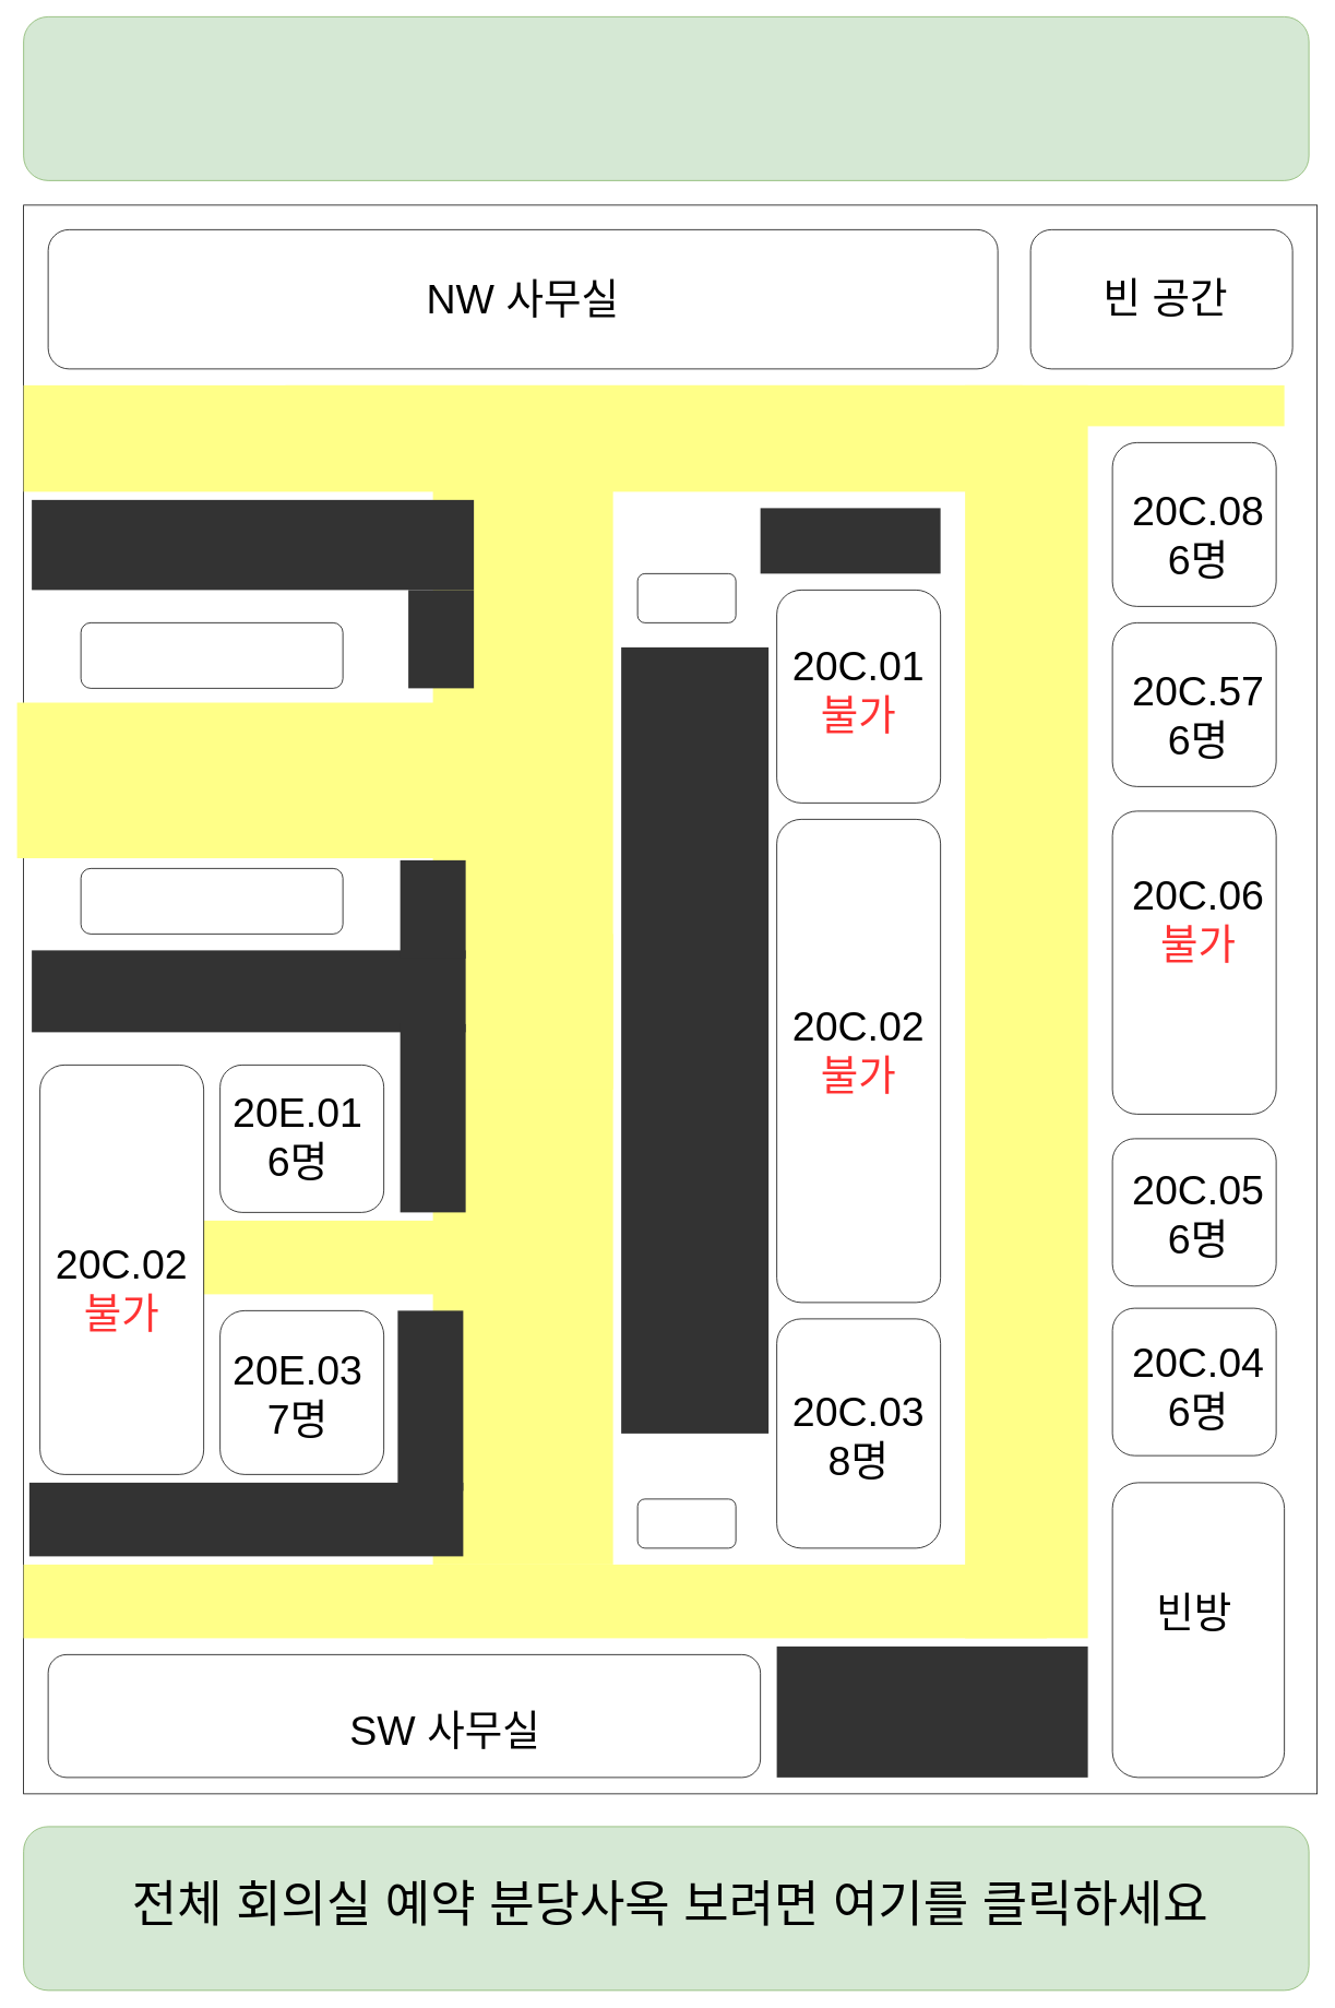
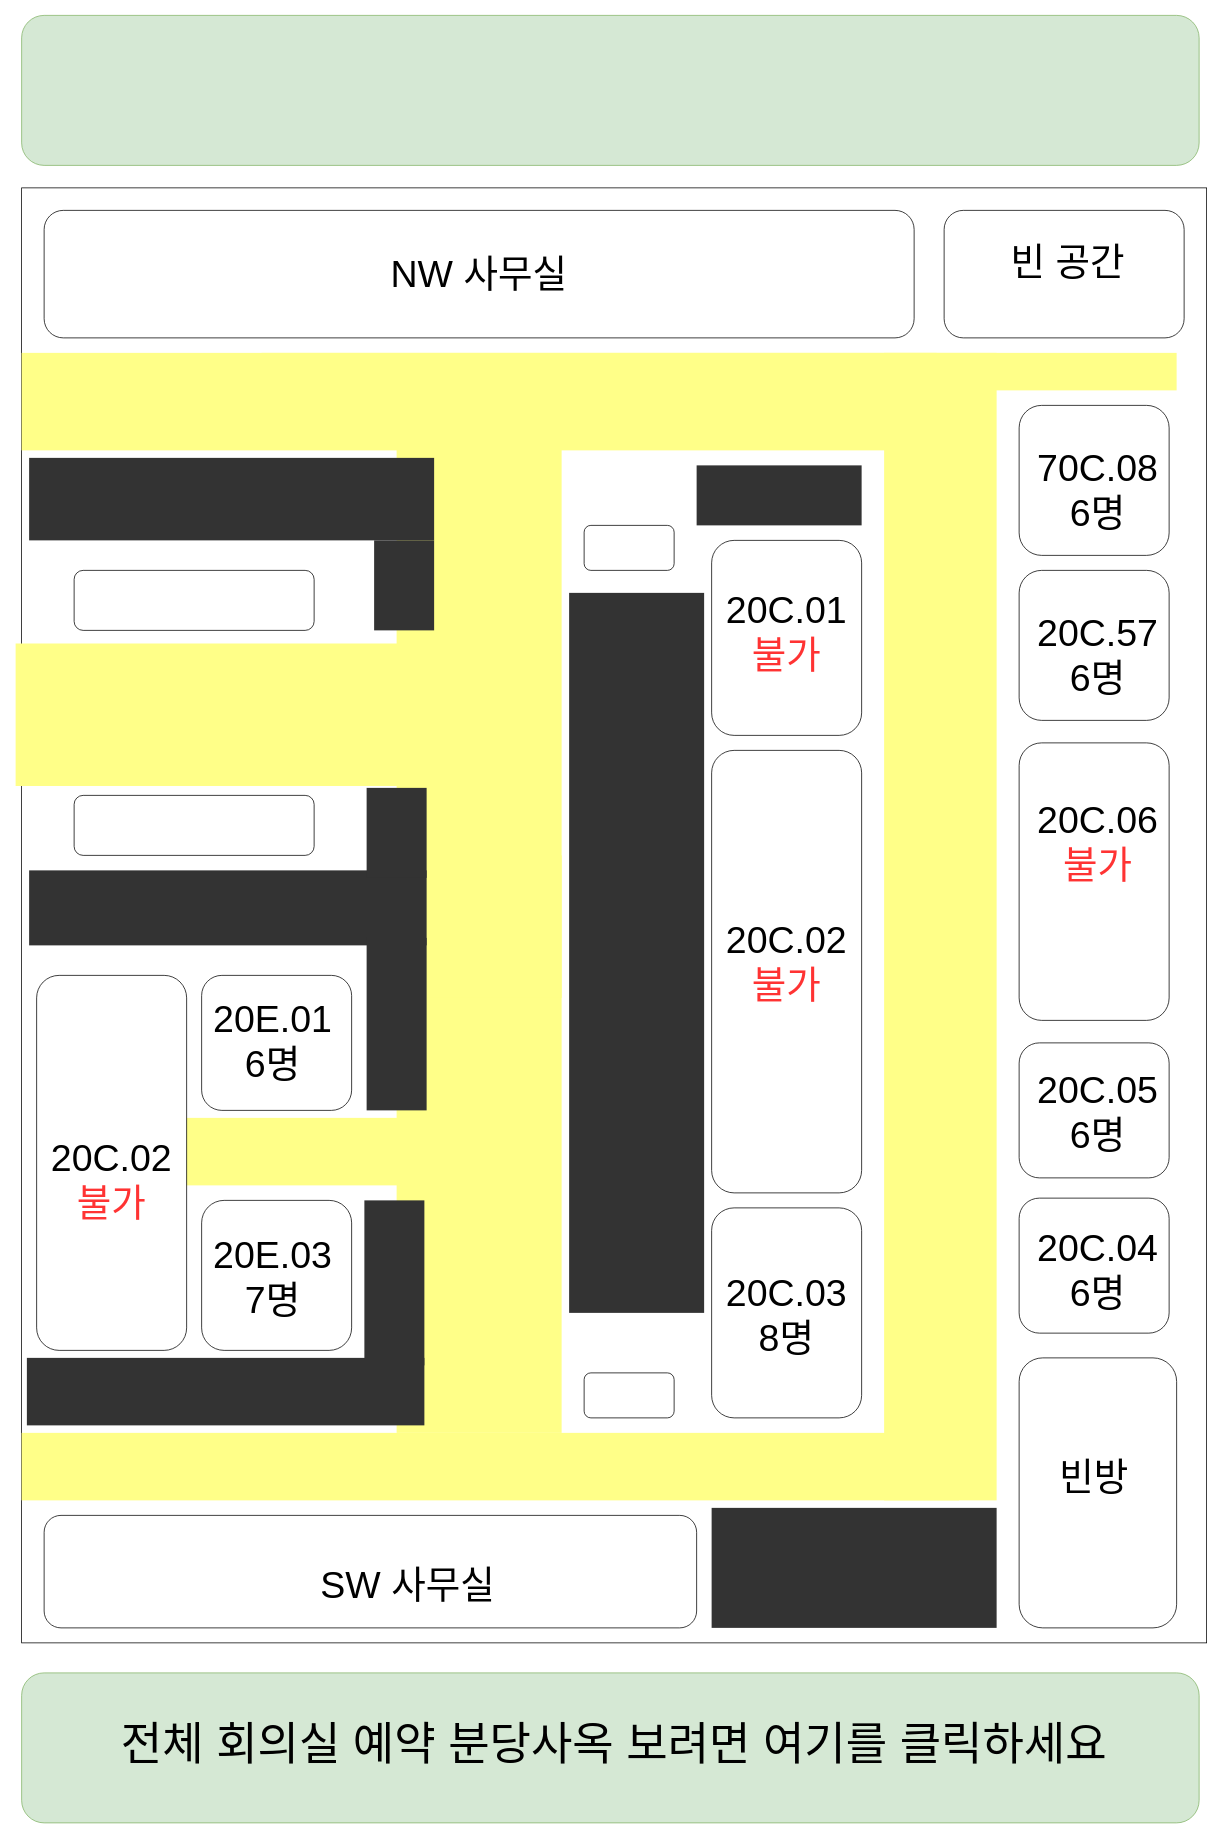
- <mxCell id="59" value="&lt;span style=&quot;font-size: 50px&quot;&gt;빈 공간&lt;/span&gt;" style="text;html=1;strokeColor=none;fillColor=none;align=center;verticalAlign=middle;whiteSpace=wrap;rounded=0;resizable=0;rotatable=0;editable=0;deletable=0;cloneable=0;allowArrows=0;" parent="4" vertex="1"><mxGeometry x="1298" y="110" width="210" height="85" as="geometry" /></mxCell>
+ <mxCell id="59" value="&lt;span style=&quot;font-size: 50px&quot;&gt;빈 공간&lt;/span&gt;" style="text;html=1;strokeColor=none;fillColor=none;align=center;verticalAlign=middle;whiteSpace=wrap;rounded=0;resizable=0;rotatable=0;editable=0;deletable=0;cloneable=0;allowArrows=0;" parent="4" vertex="1"><mxGeometry x="1298" y="95" width="210" height="85" as="geometry" /></mxCell>
- <mxCell id="48" value="&lt;span style=&quot;font-size: 50px&quot;&gt;20C.08&lt;br&gt;6명&lt;br&gt;&lt;/span&gt;" style="text;html=1;strokeColor=none;fillColor=none;align=center;verticalAlign=middle;whiteSpace=wrap;rounded=0;resizable=0;rotatable=0;editable=0;deletable=0;cloneable=0;allowArrows=0;" parent="4" vertex="1"><mxGeometry x="1338" y="400" width="210" height="85" as="geometry" /></mxCell>
+ <mxCell id="48" value="&lt;span style=&quot;font-size: 50px&quot;&gt;70C.08&lt;br&gt;6명&lt;br&gt;&lt;/span&gt;" style="text;html=1;strokeColor=none;fillColor=none;align=center;verticalAlign=middle;whiteSpace=wrap;rounded=0;resizable=0;rotatable=0;editable=0;deletable=0;cloneable=0;allowArrows=0;" parent="4" vertex="1"><mxGeometry x="1338" y="400" width="210" height="85" as="geometry" /></mxCell>
